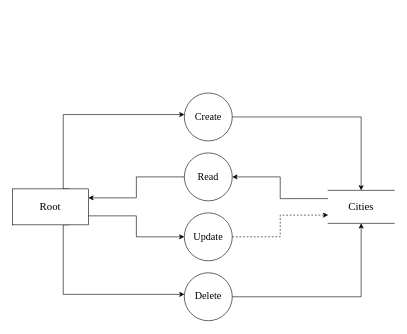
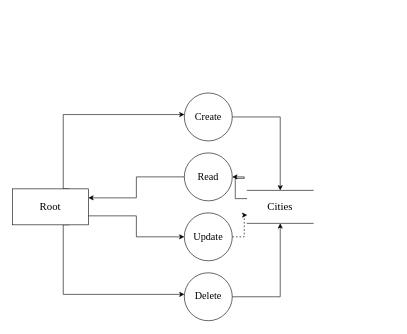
- <mxCell id="11" value="&lt;span style=&quot;font-size: 18px&quot;&gt;Cities&lt;/span&gt;" style="shape=partialRectangle;whiteSpace=wrap;html=1;left=0;right=0;fillColor=default;rounded=0;shadow=0;glass=0;sketch=0;fontFamily=Times New Roman;fontSize=16;gradientColor=none;" vertex="1" parent="1"><mxGeometry x="547" y="316.5" width="110" height="55" as="geometry" /></mxCell>
+ <mxCell id="11" value="&lt;span style=&quot;font-size: 18px&quot;&gt;Cities&lt;/span&gt;" style="shape=partialRectangle;whiteSpace=wrap;html=1;left=0;right=0;fillColor=default;rounded=0;shadow=0;glass=0;sketch=0;fontFamily=Times New Roman;fontSize=16;gradientColor=none;" vertex="1" parent="1"><mxGeometry x="412" y="316.5" width="110" height="55" as="geometry" /></mxCell>
